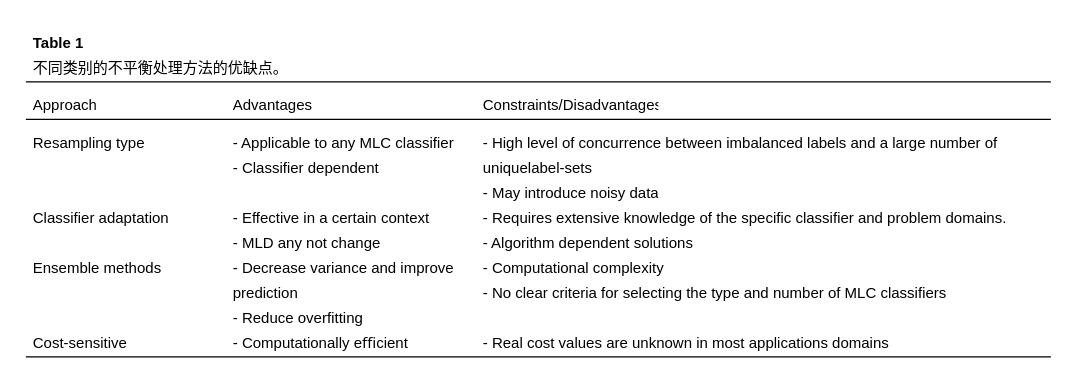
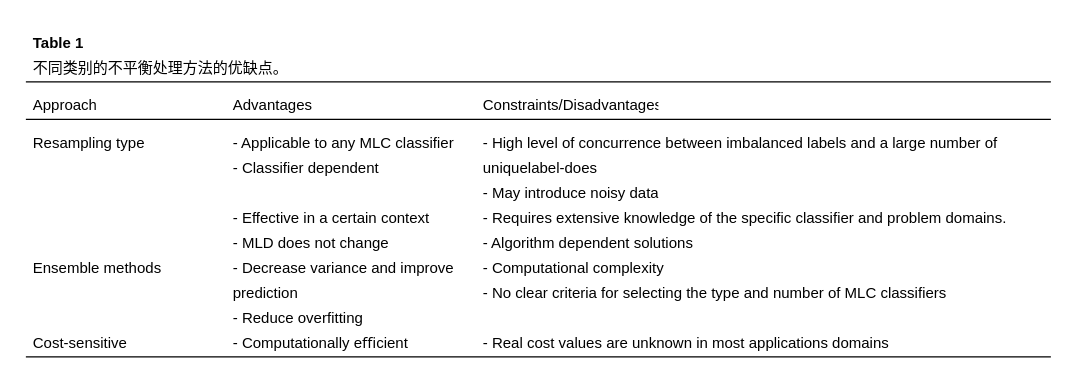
- <mxCell id="11" value="uniquelabel-sets" style="text;strokeColor=none;fillColor=none;spacingLeft=4;spacingRight=4;overflow=hidden;rotatable=0;points=[[0,0.5],[1,0.5]];portConstraint=eastwest;fontSize=12;" vertex="1" parent="1"><mxGeometry x="380" y="120" width="180" height="30" as="geometry" /></mxCell>
+ <mxCell id="11" value="uniquelabel-does" style="text;strokeColor=none;fillColor=none;spacingLeft=4;spacingRight=4;overflow=hidden;rotatable=0;points=[[0,0.5],[1,0.5]];portConstraint=eastwest;fontSize=12;" vertex="1" parent="1"><mxGeometry x="380" y="120" width="180" height="30" as="geometry" /></mxCell>
- <mxCell id="13" value="Classiﬁer adaptation" style="text;strokeColor=none;fillColor=none;spacingLeft=4;spacingRight=4;overflow=hidden;rotatable=0;points=[[0,0.5],[1,0.5]];portConstraint=eastwest;fontSize=12;" vertex="1" parent="1"><mxGeometry y="160" width="120" height="30" as="geometry" x="20" /></mxCell>
- <mxCell id="15" value="- MLD any not change" style="text;strokeColor=none;fillColor=none;spacingLeft=4;spacingRight=4;overflow=hidden;rotatable=0;points=[[0,0.5],[1,0.5]];portConstraint=eastwest;fontSize=12;" vertex="1" parent="1"><mxGeometry x="180" y="180" width="140" height="30" as="geometry" /></mxCell>
+ <mxCell id="15" value="- MLD does not change" style="text;strokeColor=none;fillColor=none;spacingLeft=4;spacingRight=4;overflow=hidden;rotatable=0;points=[[0,0.5],[1,0.5]];portConstraint=eastwest;fontSize=12;" vertex="1" parent="1"><mxGeometry x="180" y="180" width="140" height="30" as="geometry" /></mxCell>
